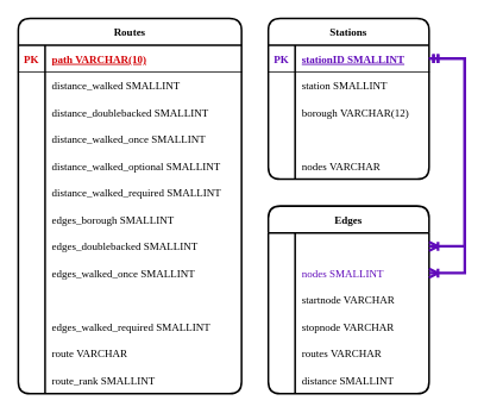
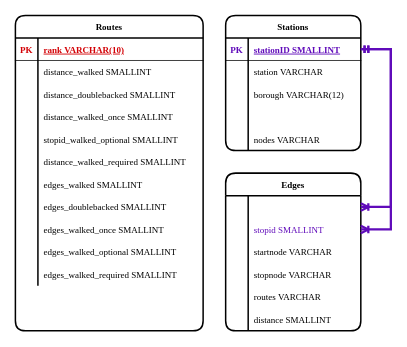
- <mxCell id="5" value="path VARCHAR(10)" style="shape=partialRectangle;overflow=hidden;connectable=0;fillColor=none;top=0;left=0;bottom=0;right=0;align=left;spacingLeft=6;fontStyle=5;fontFamily=Oswald;fontSource=https%3A%2F%2Ffonts.googleapis.com%2Fcss%3Ffamily%3DOswald;fontColor=#D30005;" parent="3" vertex="1"><mxGeometry x="30" width="220" height="30" as="geometry" /></mxCell>
+ <mxCell id="5" value="rank VARCHAR(10)" style="shape=partialRectangle;overflow=hidden;connectable=0;fillColor=none;top=0;left=0;bottom=0;right=0;align=left;spacingLeft=6;fontStyle=5;fontFamily=Oswald;fontSource=https%3A%2F%2Ffonts.googleapis.com%2Fcss%3Ffamily%3DOswald;fontColor=#D30005;" parent="3" vertex="1"><mxGeometry x="30" width="220" height="30" as="geometry" /></mxCell>
- <mxCell id="48" value="station SMALLINT" style="shape=partialRectangle;overflow=hidden;connectable=0;fillColor=none;top=0;left=0;bottom=0;right=0;align=left;spacingLeft=6;fontFamily=Oswald;fontSource=https%3A%2F%2Ffonts.googleapis.com%2Fcss%3Ffamily%3DOswald;" parent="46" vertex="1"><mxGeometry x="30" width="150" height="30" as="geometry" /></mxCell>
+ <mxCell id="48" value="station VARCHAR" style="shape=partialRectangle;overflow=hidden;connectable=0;fillColor=none;top=0;left=0;bottom=0;right=0;align=left;spacingLeft=6;fontFamily=Oswald;fontSource=https%3A%2F%2Ffonts.googleapis.com%2Fcss%3Ffamily%3DOswald;" parent="46" vertex="1"><mxGeometry x="30" width="150" height="30" as="geometry" /></mxCell>
- <mxCell id="17" value="distance_walked_optional SMALLINT" style="shape=partialRectangle;overflow=hidden;connectable=0;fillColor=none;top=0;left=0;bottom=0;right=0;align=left;spacingLeft=6;fontFamily=Oswald;fontSource=https%3A%2F%2Ffonts.googleapis.com%2Fcss%3Ffamily%3DOswald;" parent="15" vertex="1"><mxGeometry x="30" width="220" height="30" as="geometry" /></mxCell>
+ <mxCell id="17" value="stopid_walked_optional SMALLINT" style="shape=partialRectangle;overflow=hidden;connectable=0;fillColor=none;top=0;left=0;bottom=0;right=0;align=left;spacingLeft=6;fontFamily=Oswald;fontSource=https%3A%2F%2Ffonts.googleapis.com%2Fcss%3Ffamily%3DOswald;" parent="15" vertex="1"><mxGeometry x="30" width="220" height="30" as="geometry" /></mxCell>
- <mxCell id="23" value="edges_borough SMALLINT" style="shape=partialRectangle;overflow=hidden;connectable=0;fillColor=none;top=0;left=0;bottom=0;right=0;align=left;spacingLeft=6;fontFamily=Oswald;fontSource=https%3A%2F%2Ffonts.googleapis.com%2Fcss%3Ffamily%3DOswald;" parent="21" vertex="1"><mxGeometry x="30" width="220" height="30" as="geometry" /></mxCell>
+ <mxCell id="23" value="edges_walked SMALLINT" style="shape=partialRectangle;overflow=hidden;connectable=0;fillColor=none;top=0;left=0;bottom=0;right=0;align=left;spacingLeft=6;fontFamily=Oswald;fontSource=https%3A%2F%2Ffonts.googleapis.com%2Fcss%3Ffamily%3DOswald;" parent="21" vertex="1"><mxGeometry x="30" width="220" height="30" as="geometry" /></mxCell>
- <mxCell id="62" value="nodes SMALLINT" style="shape=partialRectangle;overflow=hidden;connectable=0;fillColor=none;top=0;left=0;bottom=0;right=0;align=left;spacingLeft=6;fontColor=#600BBA;fontFamily=Oswald;fontSource=https%3A%2F%2Ffonts.googleapis.com%2Fcss%3Ffamily%3DOswald;" parent="60" vertex="1"><mxGeometry x="30" width="150" height="30" as="geometry" /></mxCell>
+ <mxCell id="62" value="stopid SMALLINT" style="shape=partialRectangle;overflow=hidden;connectable=0;fillColor=none;top=0;left=0;bottom=0;right=0;align=left;spacingLeft=6;fontColor=#600BBA;fontFamily=Oswald;fontSource=https%3A%2F%2Ffonts.googleapis.com%2Fcss%3Ffamily%3DOswald;" parent="60" vertex="1"><mxGeometry x="30" width="150" height="30" as="geometry" /></mxCell>
+ <mxCell id="32" value="edges_walked_optional SMALLINT" style="shape=partialRectangle;overflow=hidden;connectable=0;fillColor=none;top=0;left=0;bottom=0;right=0;align=left;spacingLeft=6;fontFamily=Oswald;fontSource=https%3A%2F%2Ffonts.googleapis.com%2Fcss%3Ffamily%3DOswald;" parent="30" vertex="1"><mxGeometry x="30" width="220" height="30" as="geometry" /></mxCell>
- <mxCell id="38" value="route VARCHAR" style="shape=partialRectangle;overflow=hidden;connectable=0;fillColor=none;top=0;left=0;bottom=0;right=0;align=left;spacingLeft=6;fontFamily=Oswald;fontSource=https%3A%2F%2Ffonts.googleapis.com%2Fcss%3Ffamily%3DOswald;" parent="36" vertex="1"><mxGeometry x="30" width="220" height="30" as="geometry" /></mxCell>
- <mxCell id="41" value="route_rank SMALLINT" style="shape=partialRectangle;overflow=hidden;connectable=0;fillColor=none;top=0;left=0;bottom=0;right=0;align=left;spacingLeft=6;fontFamily=Oswald;fontSource=https%3A%2F%2Ffonts.googleapis.com%2Fcss%3Ffamily%3DOswald;" parent="39" vertex="1"><mxGeometry x="30" width="220" height="30" as="geometry" /></mxCell>
